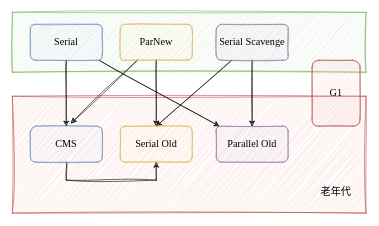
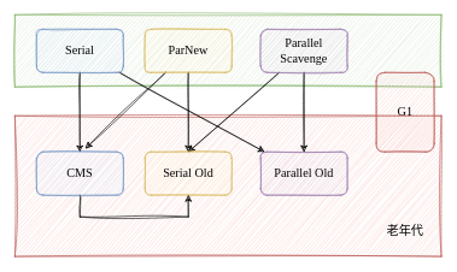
- <mxCell id="12" value="&lt;font style=&quot;font-size: 17px;&quot;&gt;Serial Scavenge&lt;/font&gt;" style="rounded=1;whiteSpace=wrap;html=1;sketch=1;fillColor=#e1d5e7;strokeColor=#9673a6;fontFamily=Comic Sans MS;" vertex="1" parent="1"><mxGeometry x="360" y="40" width="120" height="60" as="geometry" /></mxCell>
+ <mxCell id="12" value="&lt;font style=&quot;font-size: 17px;&quot;&gt;Parallel Scavenge&lt;/font&gt;" style="rounded=1;whiteSpace=wrap;html=1;sketch=1;fillColor=#e1d5e7;strokeColor=#9673a6;fontFamily=Comic Sans MS;" vertex="1" parent="1"><mxGeometry x="360" y="40" width="120" height="60" as="geometry" /></mxCell>
